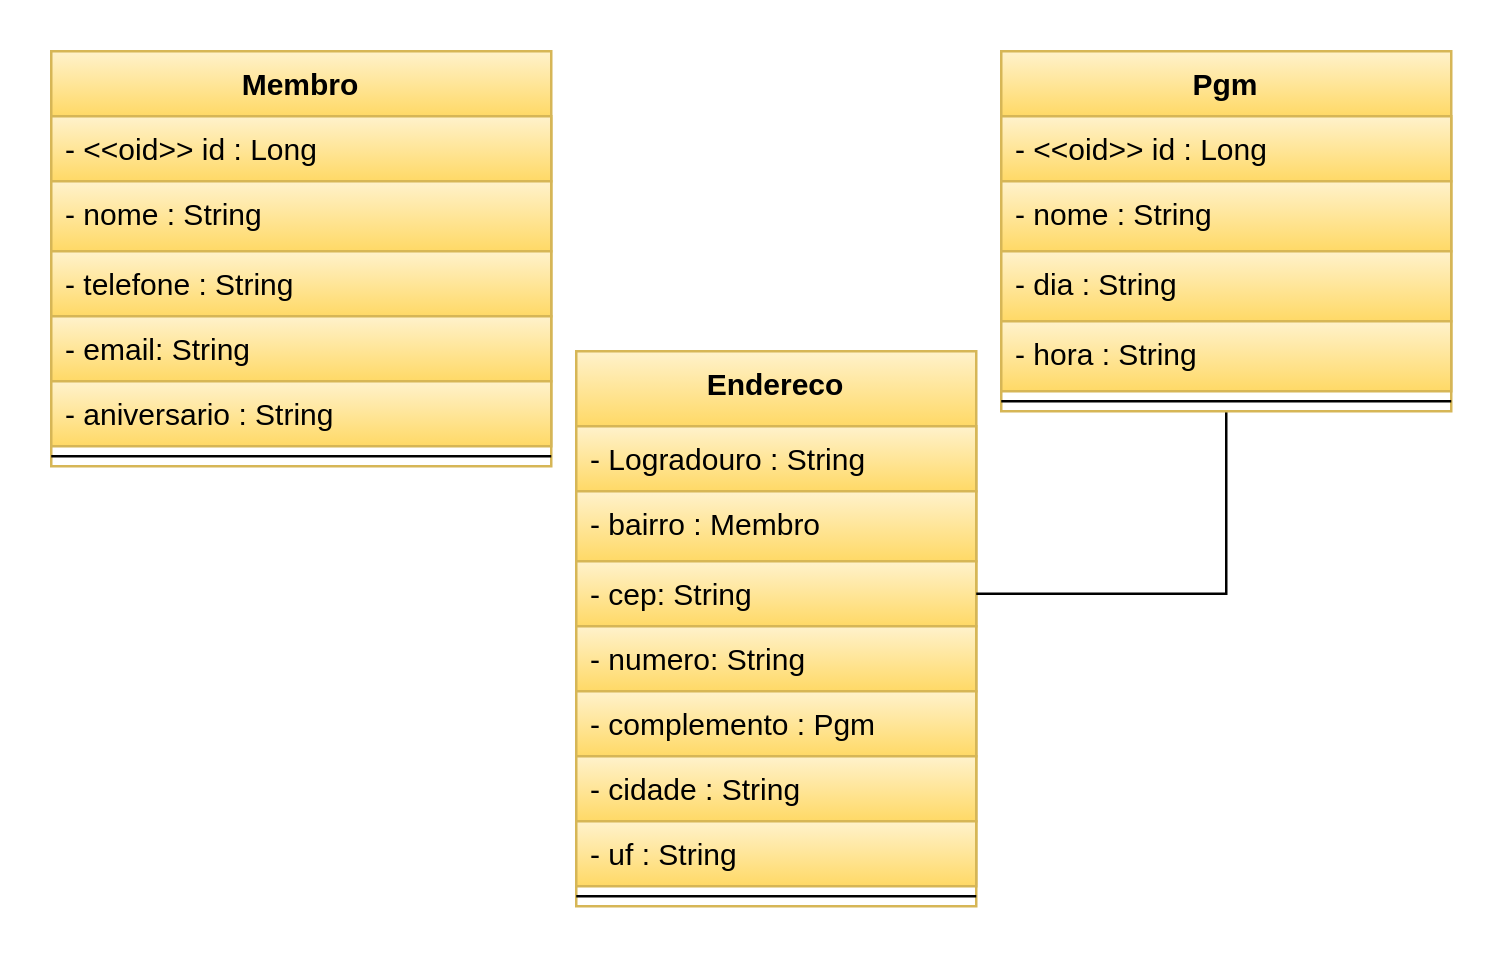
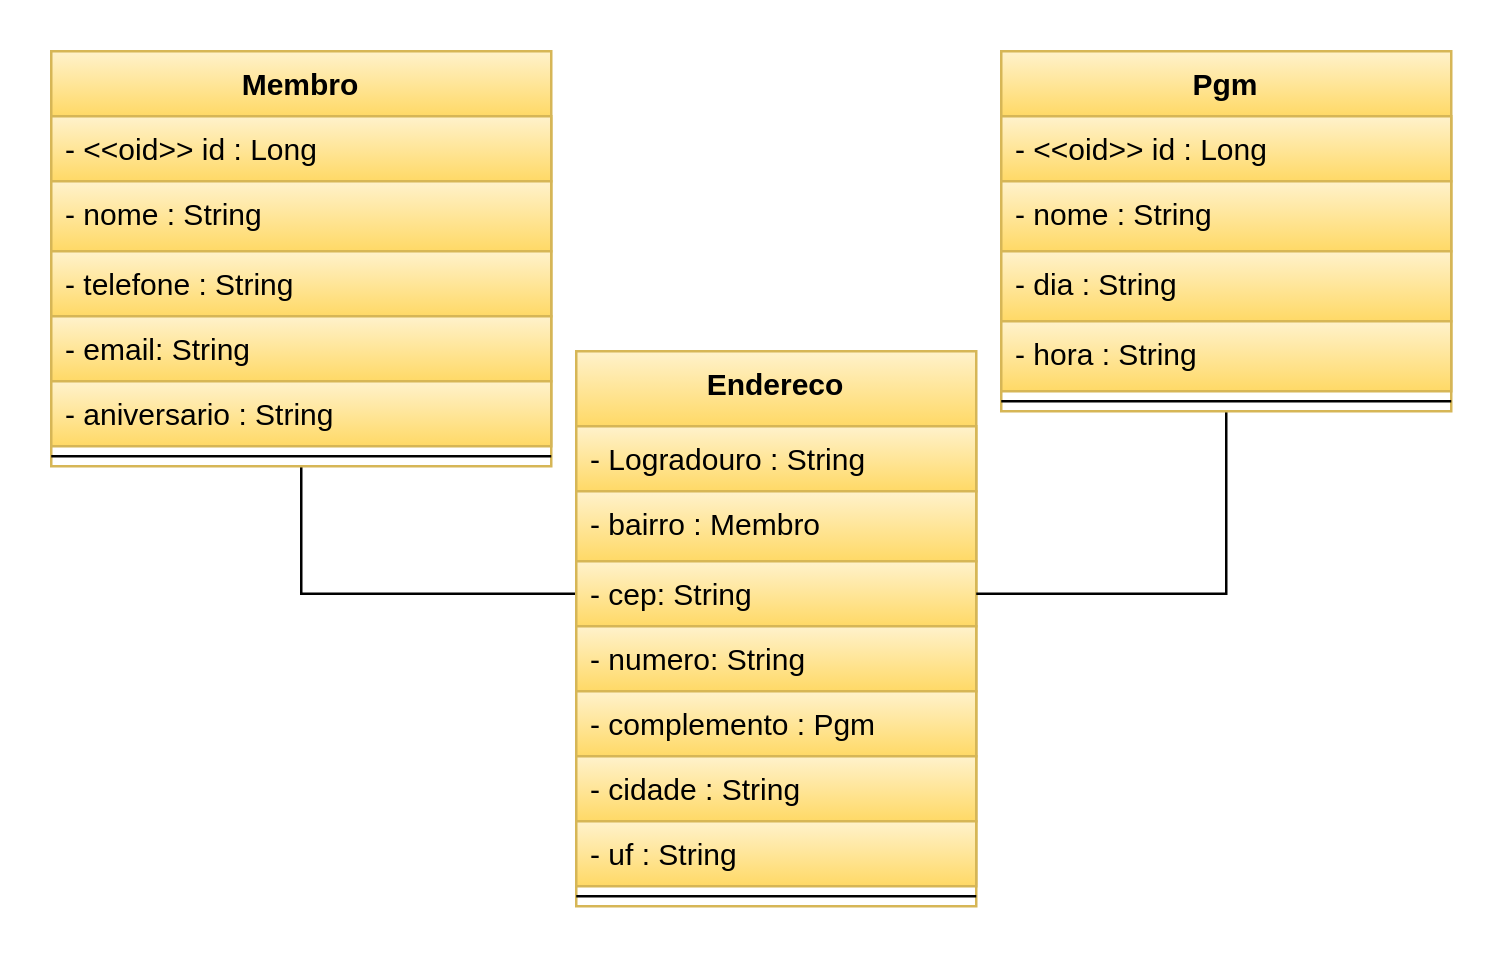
+ <mxCell id="2" style="edgeStyle=orthogonalEdgeStyle;rounded=0;orthogonalLoop=1;jettySize=auto;html=1;endArrow=none;endFill=0;" edge="1" parent="1" source="3" target="13"><mxGeometry relative="1" as="geometry" /></mxCell>
